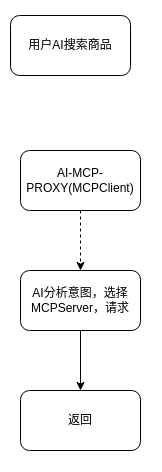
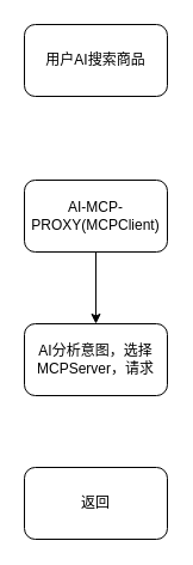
- <mxCell id="2" value="用户AI搜索商品" style="rounded=1;whiteSpace=wrap;html=1;" vertex="1" parent="1"><mxGeometry x="10" y="15" width="120" height="60" as="geometry" /></mxCell>
+ <mxCell id="2" value="用户AI搜索商品" style="rounded=1;whiteSpace=wrap;html=1;" vertex="1" parent="1"><mxGeometry x="20" y="20" width="120" height="60" as="geometry" /></mxCell>
- <mxCell id="3" style="edgeStyle=orthogonalEdgeStyle;rounded=0;orthogonalLoop=1;jettySize=auto;html=1;exitX=0.5;exitY=1;exitDx=0;exitDy=0;dashed=1;" edge="1" parent="1" source="4" target="6"><mxGeometry relative="1" as="geometry" /></mxCell>
+ <mxCell id="3" style="edgeStyle=orthogonalEdgeStyle;rounded=0;orthogonalLoop=1;jettySize=auto;html=1;exitX=0.5;exitY=1;exitDx=0;exitDy=0;" edge="1" parent="1" source="4" target="6"><mxGeometry relative="1" as="geometry" /></mxCell>
- <mxCell id="5" style="edgeStyle=orthogonalEdgeStyle;rounded=0;orthogonalLoop=1;jettySize=auto;html=1;exitX=0.5;exitY=1;exitDx=0;exitDy=0;entryX=0.5;entryY=0;entryDx=0;entryDy=0;" edge="1" parent="1" source="6" target="7"><mxGeometry relative="1" as="geometry" /></mxCell>
